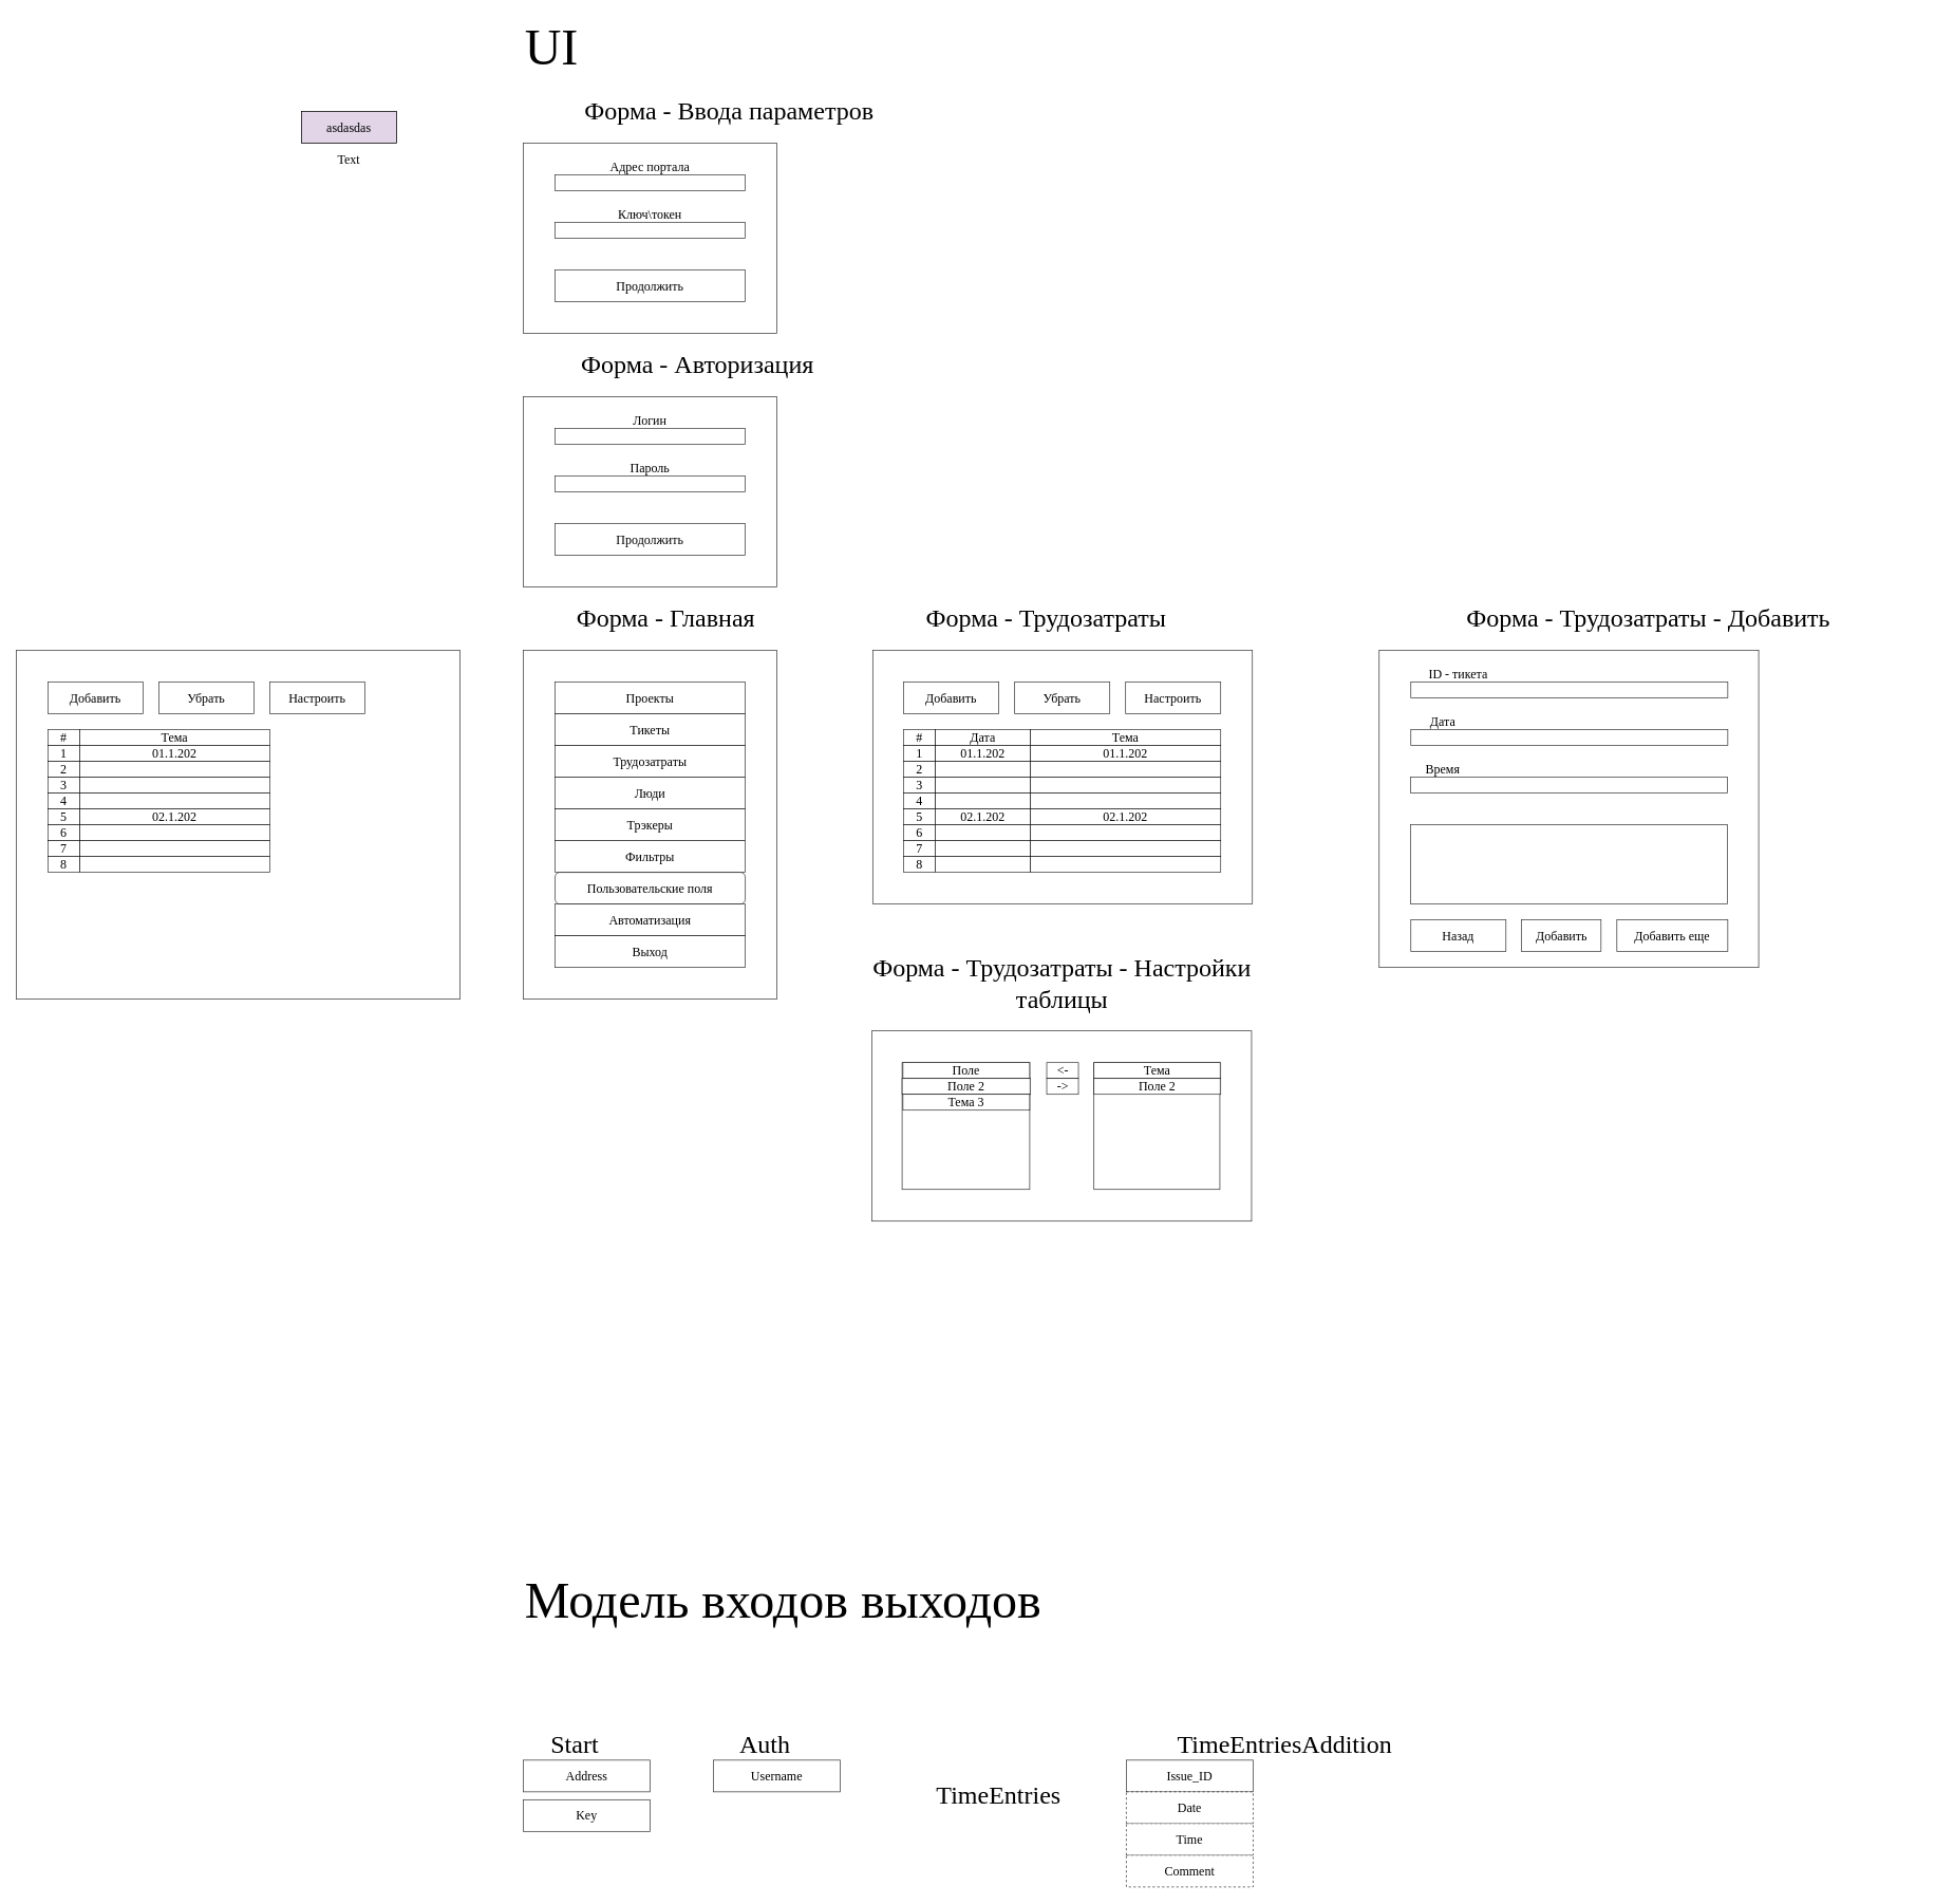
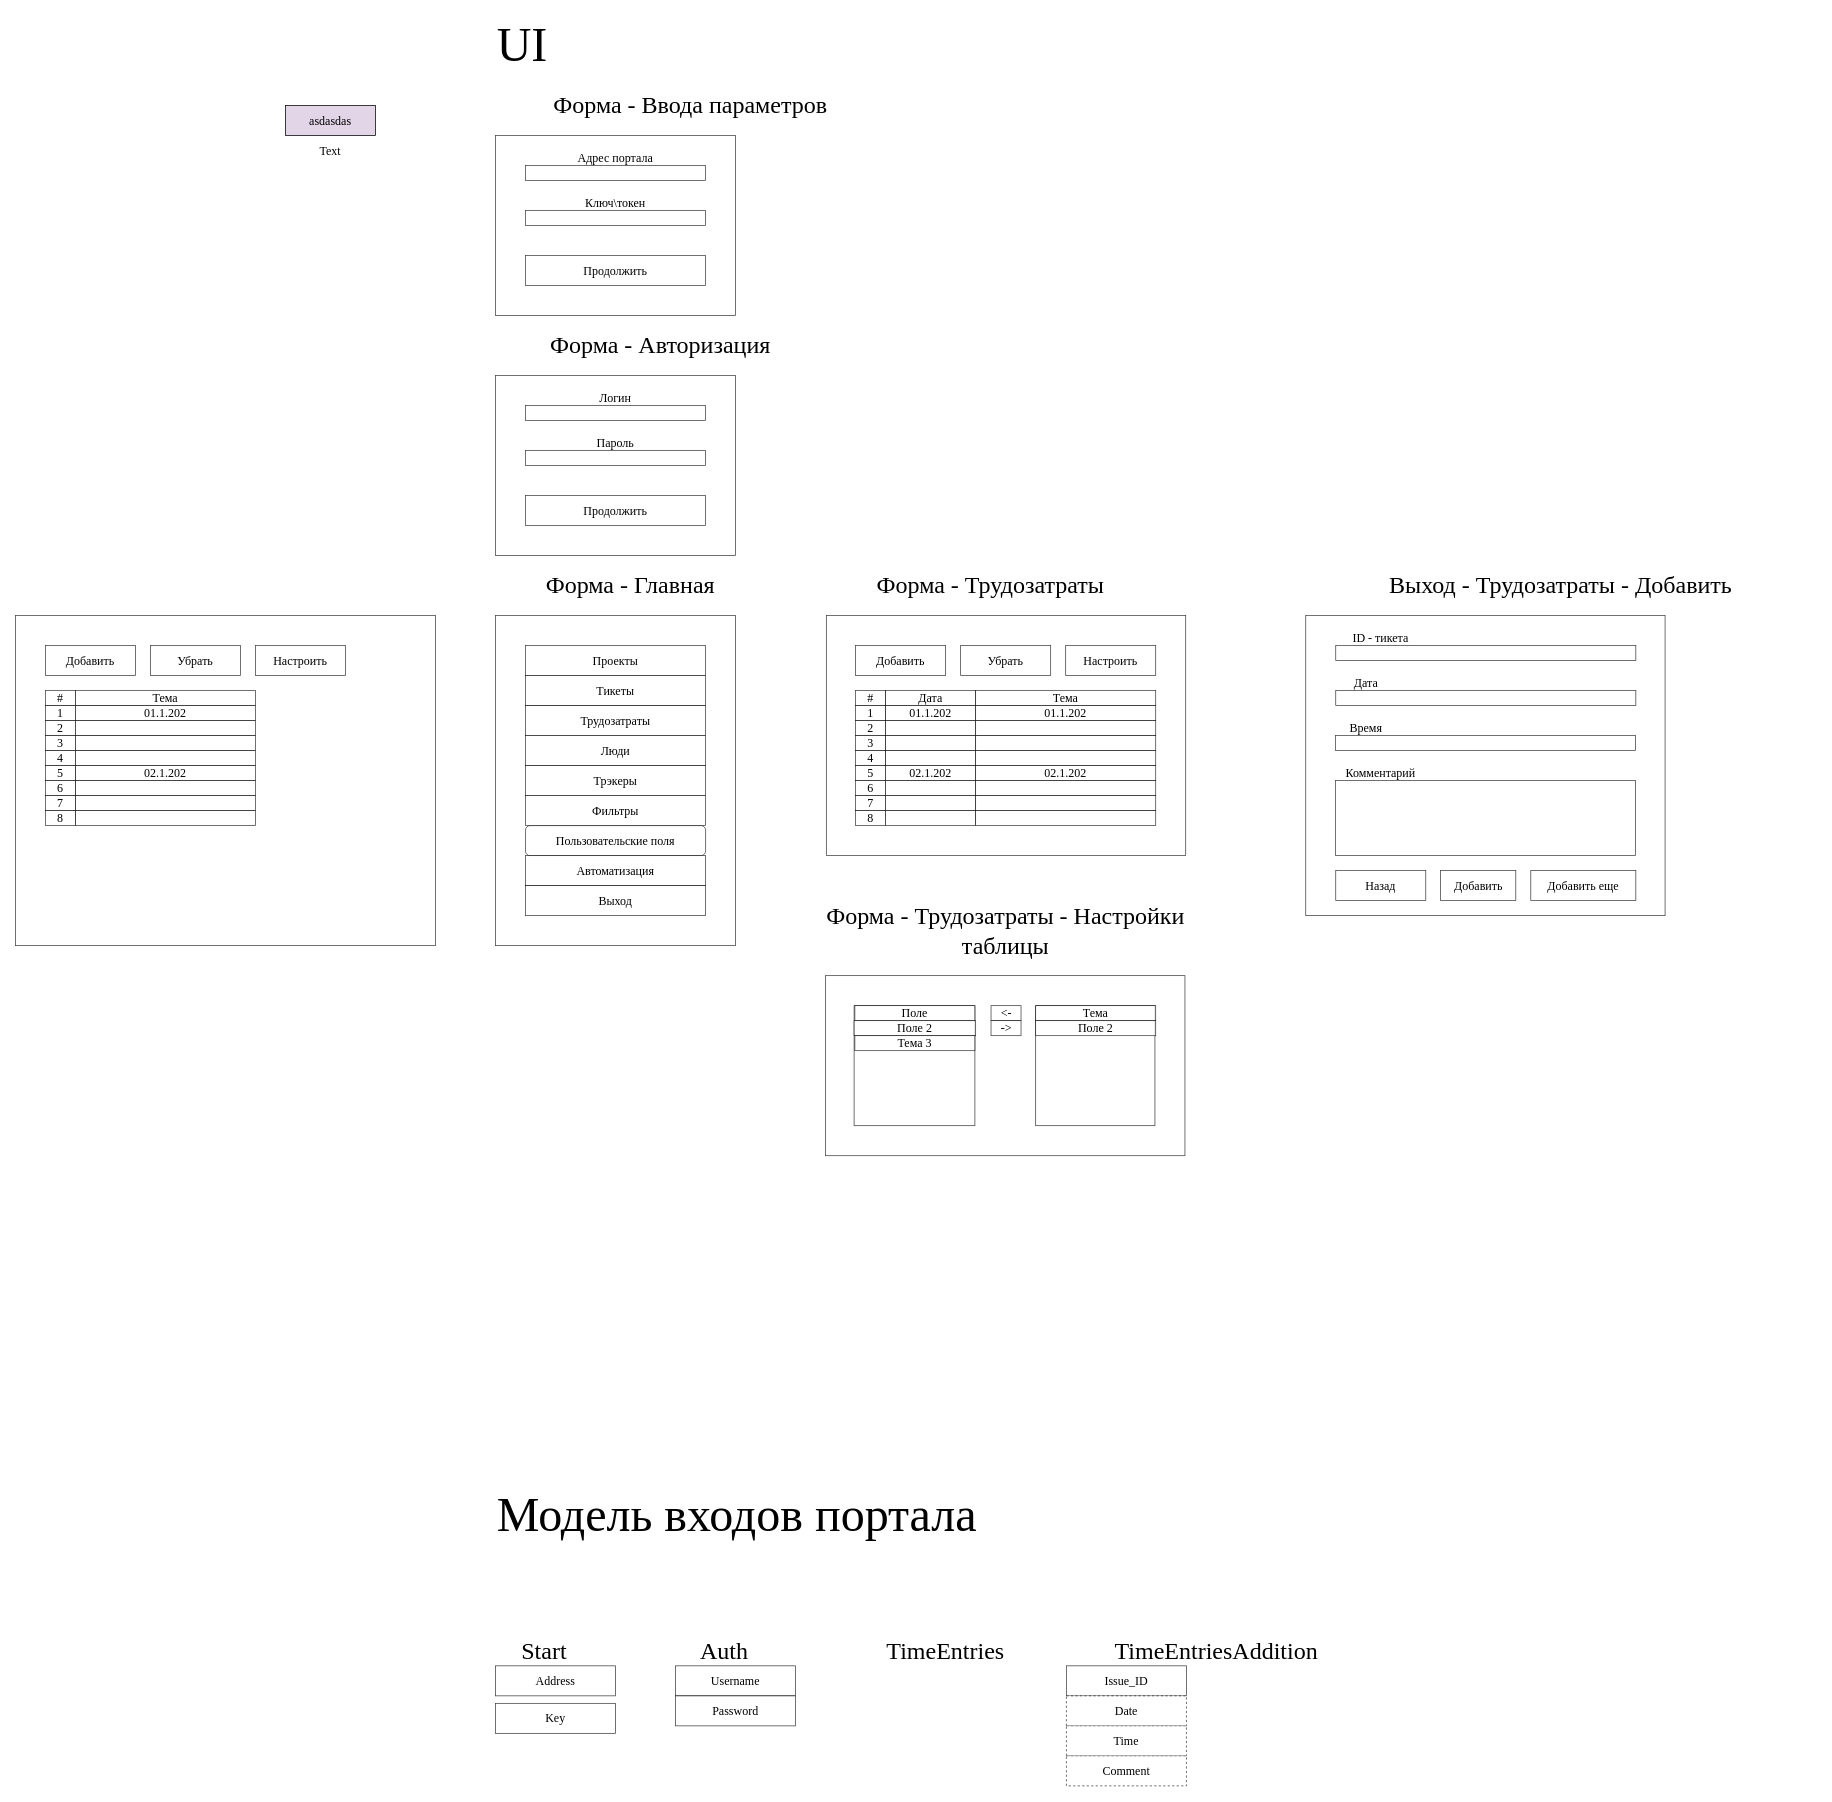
- <mxCell id="62" value="Форма - Трудозатраты - Добавить" style="text;html=1;align=center;verticalAlign=middle;whiteSpace=wrap;rounded=0;fontFamily=Bedstead;fontSize=32;" parent="1" vertex="1"><mxGeometry x="1740" y="740" width="680" height="80" as="geometry" /></mxCell>
+ <mxCell id="62" value="Выход - Трудозатраты - Добавить" style="text;html=1;align=center;verticalAlign=middle;whiteSpace=wrap;rounded=0;fontFamily=Bedstead;fontSize=32;" parent="1" vertex="1"><mxGeometry x="1740" y="740" width="680" height="80" as="geometry" /></mxCell>
+ <mxCell id="71" value="Комментарий" style="text;html=1;align=center;verticalAlign=middle;whiteSpace=wrap;rounded=0;fontFamily=Bedstead;fontSize=16;" parent="1" vertex="1"><mxGeometry x="1779.5" y="1020" width="120" height="20" as="geometry" /></mxCell>
- <mxCell id="75" value="Модель входов выходов" style="text;html=1;align=left;verticalAlign=middle;whiteSpace=wrap;rounded=0;fontFamily=Bedstead;fontSize=64;" parent="1" vertex="1"><mxGeometry x="660" y="1980" width="840" height="80" as="geometry" /></mxCell>
+ <mxCell id="75" value="Модель входов портала" style="text;html=1;align=left;verticalAlign=middle;whiteSpace=wrap;rounded=0;fontFamily=Bedstead;fontSize=64;" parent="1" vertex="1"><mxGeometry x="660" y="1980" width="840" height="80" as="geometry" /></mxCell>
- <mxCell id="82" value="TimeEntries" style="text;html=1;align=center;verticalAlign=middle;whiteSpace=wrap;rounded=0;fontFamily=Bedstead;fontSize=32;" parent="1" vertex="1"><mxGeometry x="1140" y="2245" width="240" height="40" as="geometry" /></mxCell>
+ <mxCell id="82" value="TimeEntries" style="text;html=1;align=center;verticalAlign=middle;whiteSpace=wrap;rounded=0;fontFamily=Bedstead;fontSize=32;" parent="1" vertex="1"><mxGeometry x="1140" y="2180" width="240" height="40" as="geometry" /></mxCell>
+ <mxCell id="80" value="Password" style="rounded=0;whiteSpace=wrap;html=1;fontFamily=Bedstead;fontSize=16;opacity=75;" parent="1" vertex="1"><mxGeometry x="900" y="2260" width="160" height="40" as="geometry" /></mxCell>
